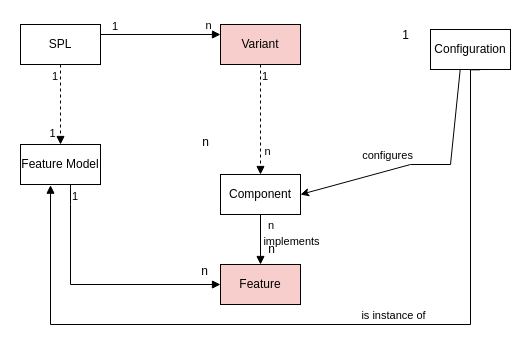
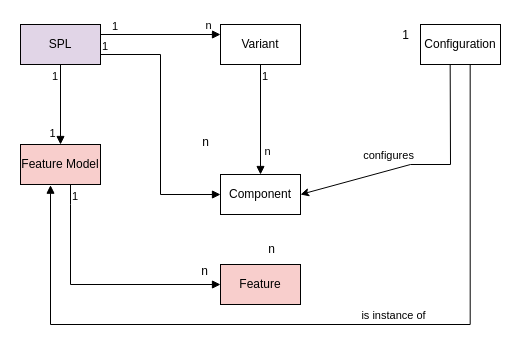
- <mxCell id="2" value="SPL" style="rounded=0;whiteSpace=wrap;html=1;" vertex="1" parent="1"><mxGeometry x="20" y="24" width="80" height="40" as="geometry" /></mxCell>
+ <mxCell id="2" value="SPL" style="rounded=0;whiteSpace=wrap;html=1;fillColor=#e1d5e7;" vertex="1" parent="1"><mxGeometry x="20" y="24" width="80" height="40" as="geometry" /></mxCell>
- <mxCell id="4" value="Variant" style="rounded=0;whiteSpace=wrap;html=1;fillColor=#f8cecc;" vertex="1" parent="1"><mxGeometry x="220" y="24" width="80" height="40" as="geometry" /></mxCell>
+ <mxCell id="4" value="Variant" style="rounded=0;whiteSpace=wrap;html=1;" vertex="1" parent="1"><mxGeometry x="220" y="24" width="80" height="40" as="geometry" /></mxCell>
- <mxCell id="17" value="Configuration" style="html=1;whiteSpace=wrap;" vertex="1" parent="1"><mxGeometry x="430" y="29" width="80" height="40" as="geometry" /></mxCell>
+ <mxCell id="17" value="Configuration" style="html=1;whiteSpace=wrap;" vertex="1" parent="1"><mxGeometry x="420" y="24" width="80" height="40" as="geometry" /></mxCell>
- <mxCell id="11" value="" style="endArrow=block;endFill=1;html=1;edgeStyle=orthogonalEdgeStyle;align=left;verticalAlign=top;rounded=0;exitX=0.5;exitY=1;exitDx=0;exitDy=0;entryX=0.5;entryY=0;entryDx=0;entryDy=0;dashed=1;" edge="1" parent="1" source="2" target="5"><mxGeometry x="-0.183" y="10" relative="1" as="geometry"><mxPoint x="290" y="234" as="sourcePoint" /><mxPoint x="450" y="234" as="targetPoint" /><mxPoint as="offset" /></mxGeometry></mxCell>
+ <mxCell id="11" value="" style="endArrow=block;endFill=1;html=1;edgeStyle=orthogonalEdgeStyle;align=left;verticalAlign=top;rounded=0;exitX=0.5;exitY=1;exitDx=0;exitDy=0;entryX=0.5;entryY=0;entryDx=0;entryDy=0;" edge="1" parent="1" source="2" target="5"><mxGeometry x="-0.183" y="10" relative="1" as="geometry"><mxPoint x="290" y="234" as="sourcePoint" /><mxPoint x="450" y="234" as="targetPoint" /><mxPoint as="offset" /></mxGeometry></mxCell>
- <mxCell id="28" value="" style="endArrow=block;endFill=1;html=1;edgeStyle=orthogonalEdgeStyle;align=left;verticalAlign=top;rounded=0;exitX=0.5;exitY=1;exitDx=0;exitDy=0;entryX=0.5;entryY=0;entryDx=0;entryDy=0;dashed=1;" edge="1" parent="1" source="4" target="3"><mxGeometry x="-0.375" y="30" relative="1" as="geometry"><mxPoint x="300" y="114" as="sourcePoint" /><mxPoint x="460" y="114" as="targetPoint" /><mxPoint as="offset" /></mxGeometry></mxCell>
+ <mxCell id="28" value="" style="endArrow=block;endFill=1;html=1;edgeStyle=orthogonalEdgeStyle;align=left;verticalAlign=top;rounded=0;exitX=0.5;exitY=1;exitDx=0;exitDy=0;entryX=0.5;entryY=0;entryDx=0;entryDy=0;" edge="1" parent="1" source="4" target="3"><mxGeometry x="-0.375" y="30" relative="1" as="geometry"><mxPoint x="300" y="114" as="sourcePoint" /><mxPoint x="460" y="114" as="targetPoint" /><mxPoint as="offset" /></mxGeometry></mxCell>
+ <mxCell id="14" value="" style="endArrow=block;endFill=1;html=1;edgeStyle=orthogonalEdgeStyle;align=left;verticalAlign=top;rounded=0;entryX=0;entryY=0.5;entryDx=0;entryDy=0;exitX=1;exitY=0.75;exitDx=0;exitDy=0;" edge="1" parent="1" source="2" target="3"><mxGeometry x="-1" relative="1" as="geometry"><mxPoint x="60" y="64" as="sourcePoint" /><mxPoint x="200" y="114" as="targetPoint" /></mxGeometry></mxCell>
+ <mxCell id="15" value="1" style="edgeLabel;resizable=0;html=1;align=left;verticalAlign=bottom;" connectable="0" vertex="1" parent="14"><mxGeometry x="-1" relative="1" as="geometry" /></mxCell>
- <mxCell id="5" value="Feature Model" style="rounded=0;whiteSpace=wrap;html=1;" vertex="1" parent="1"><mxGeometry x="20" y="144" width="80" height="40" as="geometry" /></mxCell>
+ <mxCell id="5" value="Feature Model" style="rounded=0;whiteSpace=wrap;html=1;fillColor=#f8cecc;" vertex="1" parent="1"><mxGeometry x="20" y="144" width="80" height="40" as="geometry" /></mxCell>
- <mxCell id="21" value="" style="endArrow=block;endFill=1;html=1;edgeStyle=orthogonalEdgeStyle;align=left;verticalAlign=top;rounded=0;exitX=0.5;exitY=1;exitDx=0;exitDy=0;entryX=0.5;entryY=0;entryDx=0;entryDy=0;" edge="1" parent="1" source="3" target="20"><mxGeometry x="-1" relative="1" as="geometry"><mxPoint x="270" y="274" as="sourcePoint" /><mxPoint x="430" y="274" as="targetPoint" /><Array as="points"><mxPoint x="260" y="214" /><mxPoint x="260" y="214" /></Array></mxGeometry></mxCell>
- <mxCell id="22" value="n" style="edgeLabel;resizable=0;html=1;align=left;verticalAlign=bottom;" connectable="0" vertex="1" parent="21"><mxGeometry x="-1" relative="1" as="geometry"><mxPoint x="6" y="19" as="offset" /></mxGeometry></mxCell>
- <mxCell id="23" value="implements" style="edgeLabel;html=1;align=center;verticalAlign=middle;resizable=0;points=[];" vertex="1" connectable="0" parent="21"><mxGeometry x="-0.397" relative="1" as="geometry"><mxPoint x="30" y="11" as="offset" /></mxGeometry></mxCell>
